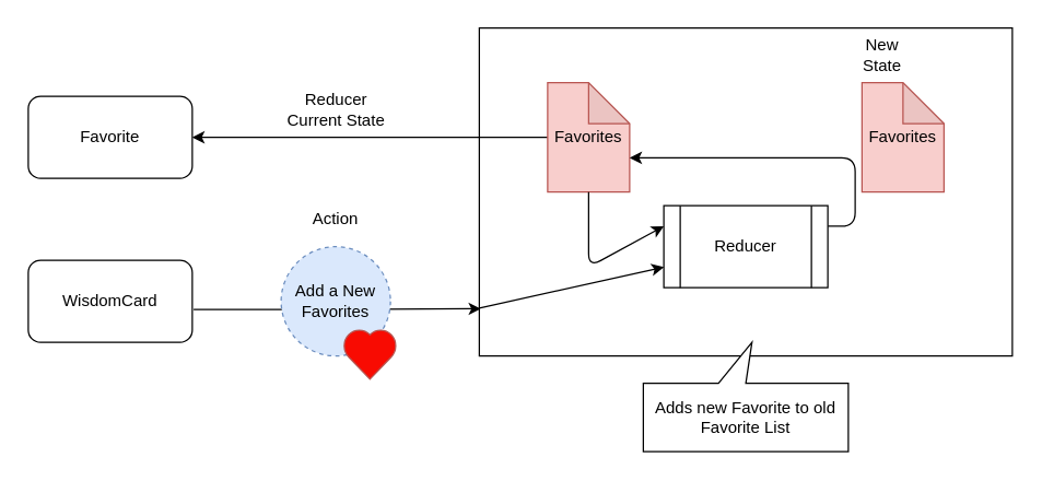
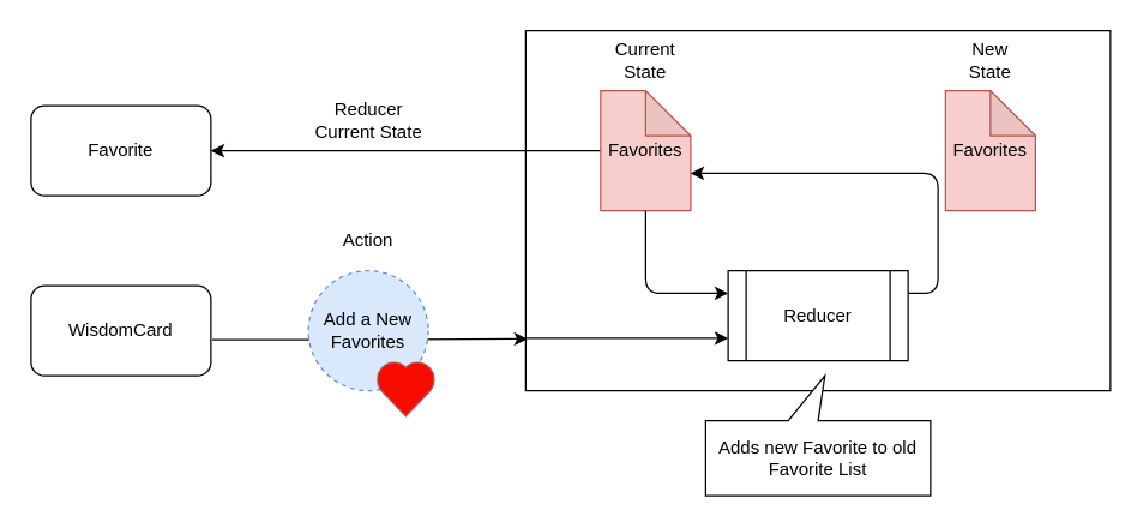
+ <mxCell id="8" value="Current State" style="text;html=1;strokeColor=none;fillColor=none;align=center;verticalAlign=middle;whiteSpace=wrap;rounded=0;" vertex="1" parent="1"><mxGeometry x="410" y="30" width="40" height="20" as="geometry" /></mxCell>
- <mxCell id="15" value="New State" style="text;html=1;strokeColor=none;fillColor=none;align=center;verticalAlign=middle;whiteSpace=wrap;rounded=0;" vertex="1" parent="1"><mxGeometry x="625" y="30" width="40" height="20" as="geometry" /></mxCell>
+ <mxCell id="15" value="New State" style="text;html=1;strokeColor=none;fillColor=none;align=center;verticalAlign=middle;whiteSpace=wrap;rounded=0;" vertex="1" parent="1"><mxGeometry x="640" y="30" width="40" height="20" as="geometry" /></mxCell>
- <mxCell id="10" value="Reducer" style="shape=process;whiteSpace=wrap;html=1;backgroundOutline=1;" vertex="1" parent="1"><mxGeometry x="485" y="150" width="120" height="60" as="geometry" /></mxCell>
+ <mxCell id="10" value="Reducer" style="shape=process;whiteSpace=wrap;html=1;backgroundOutline=1;" vertex="1" parent="1"><mxGeometry x="485" y="180" width="120" height="60" as="geometry" /></mxCell>
